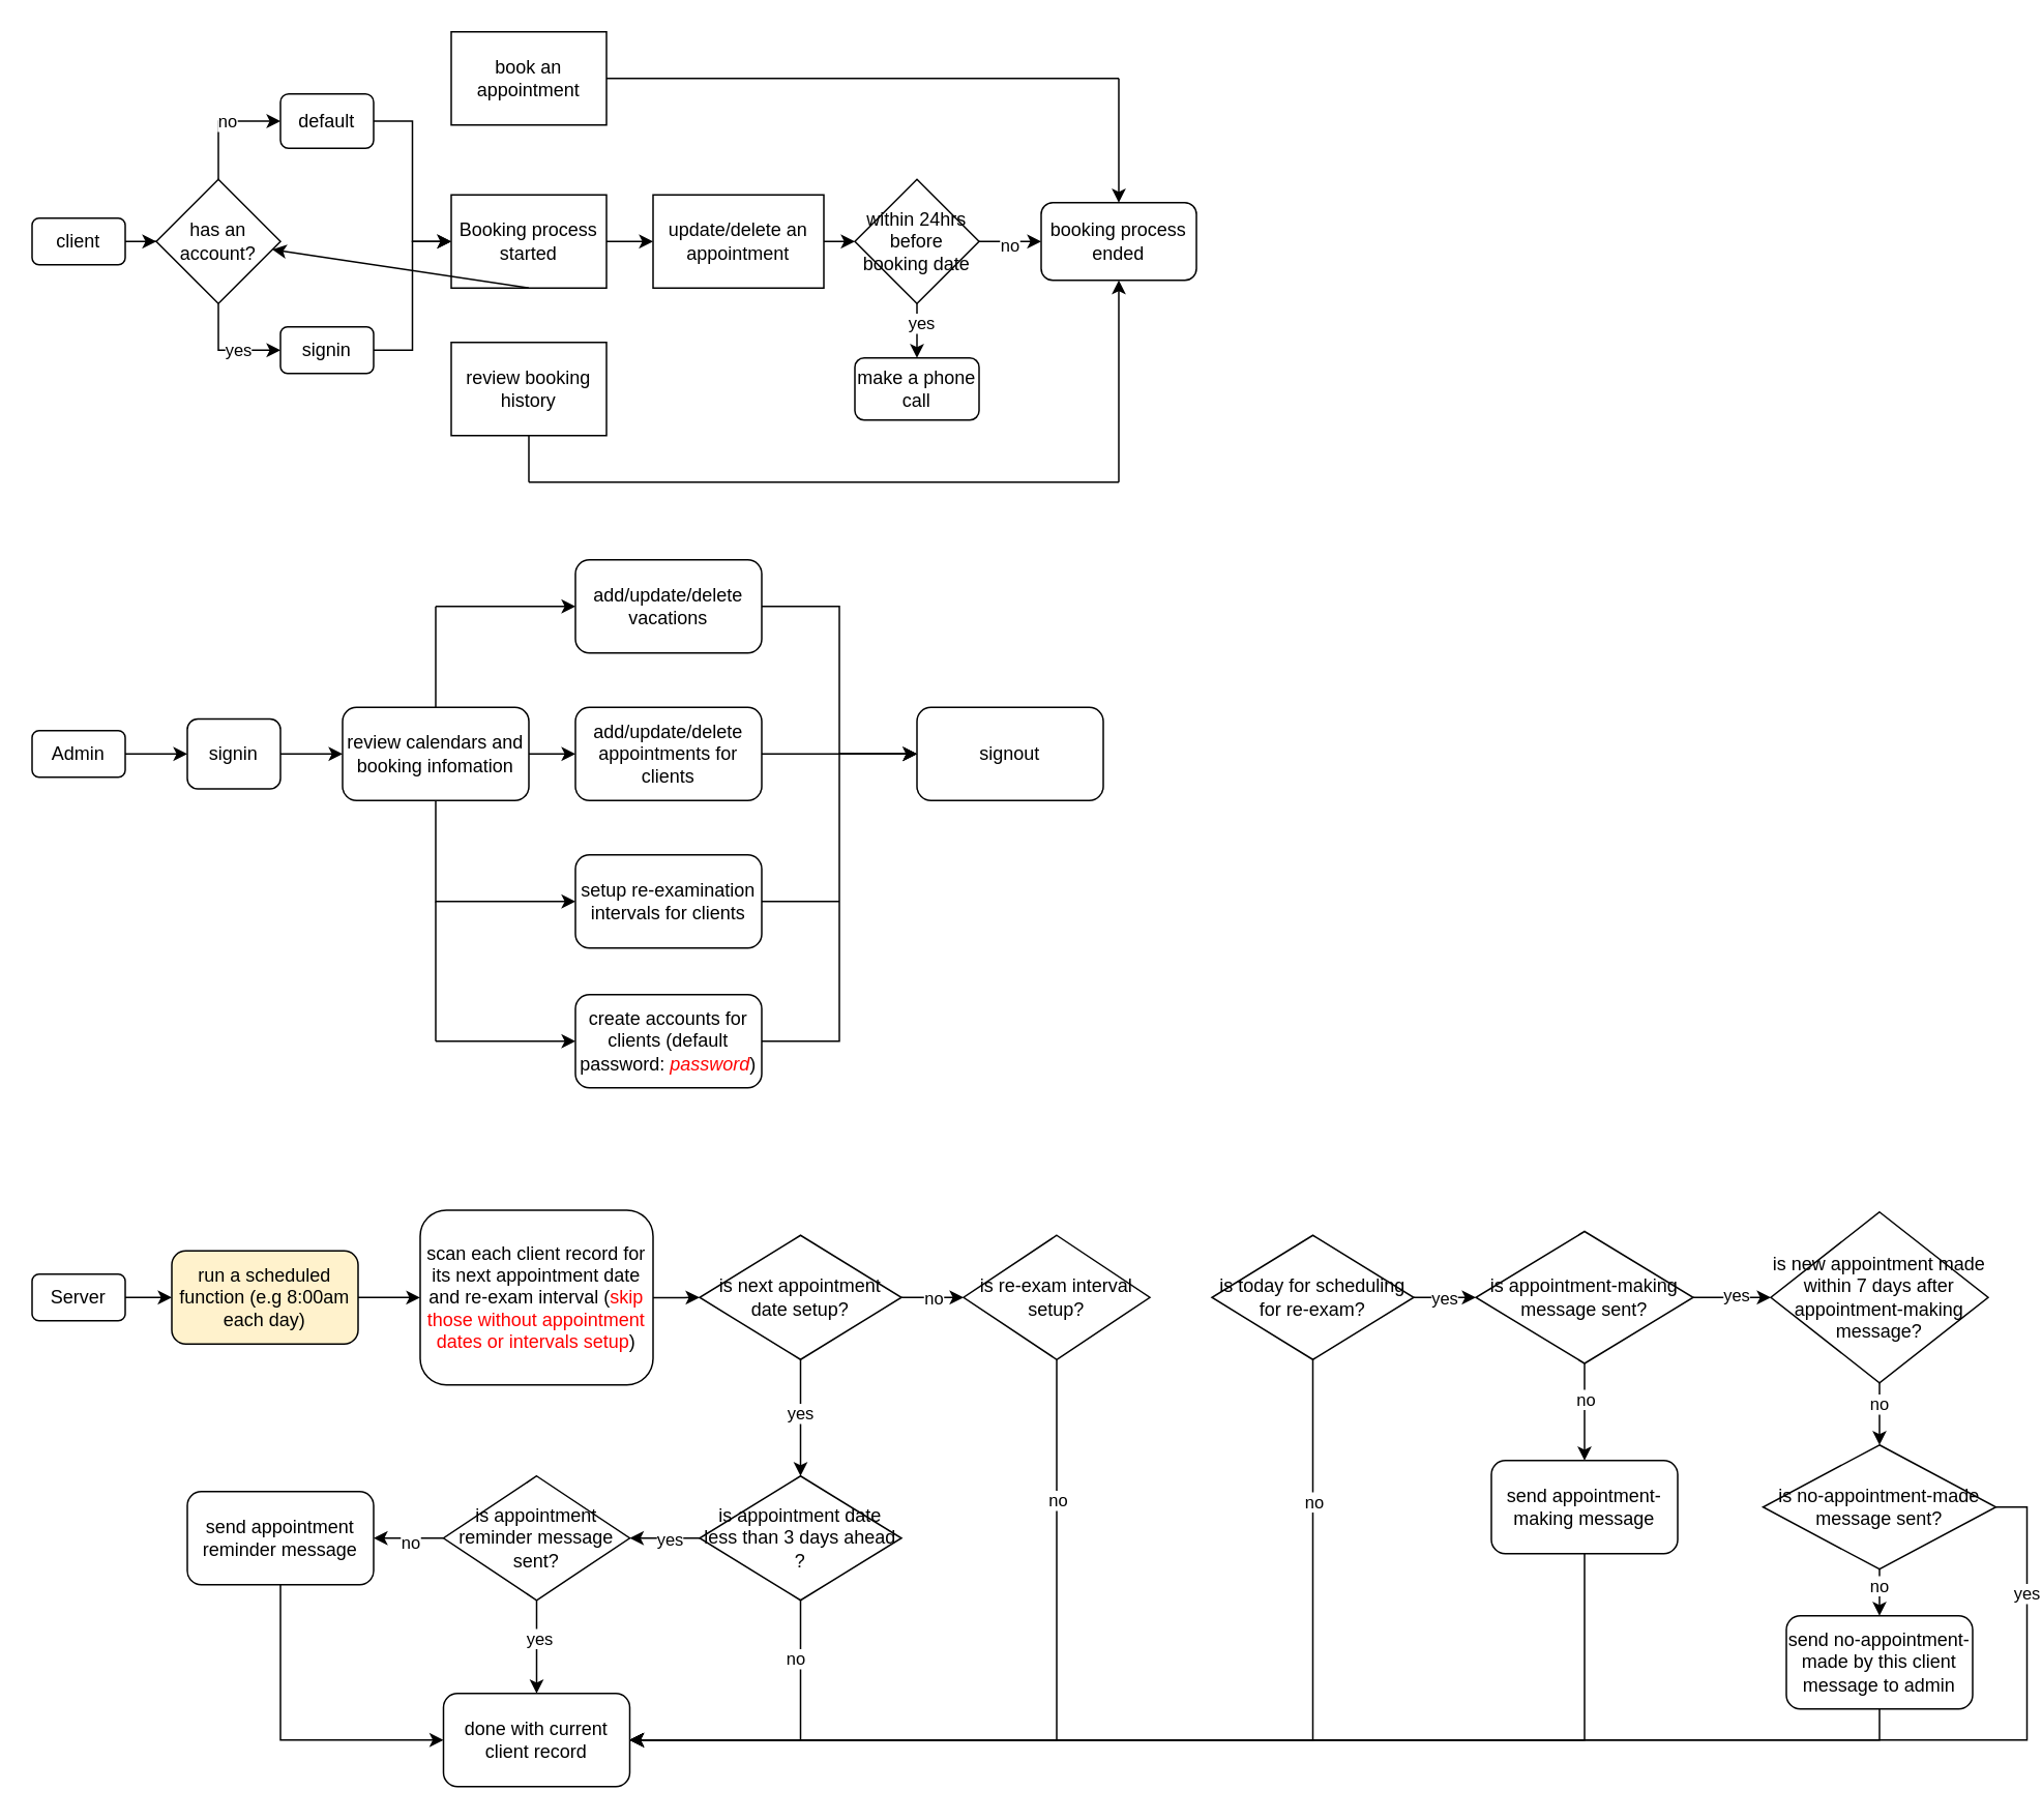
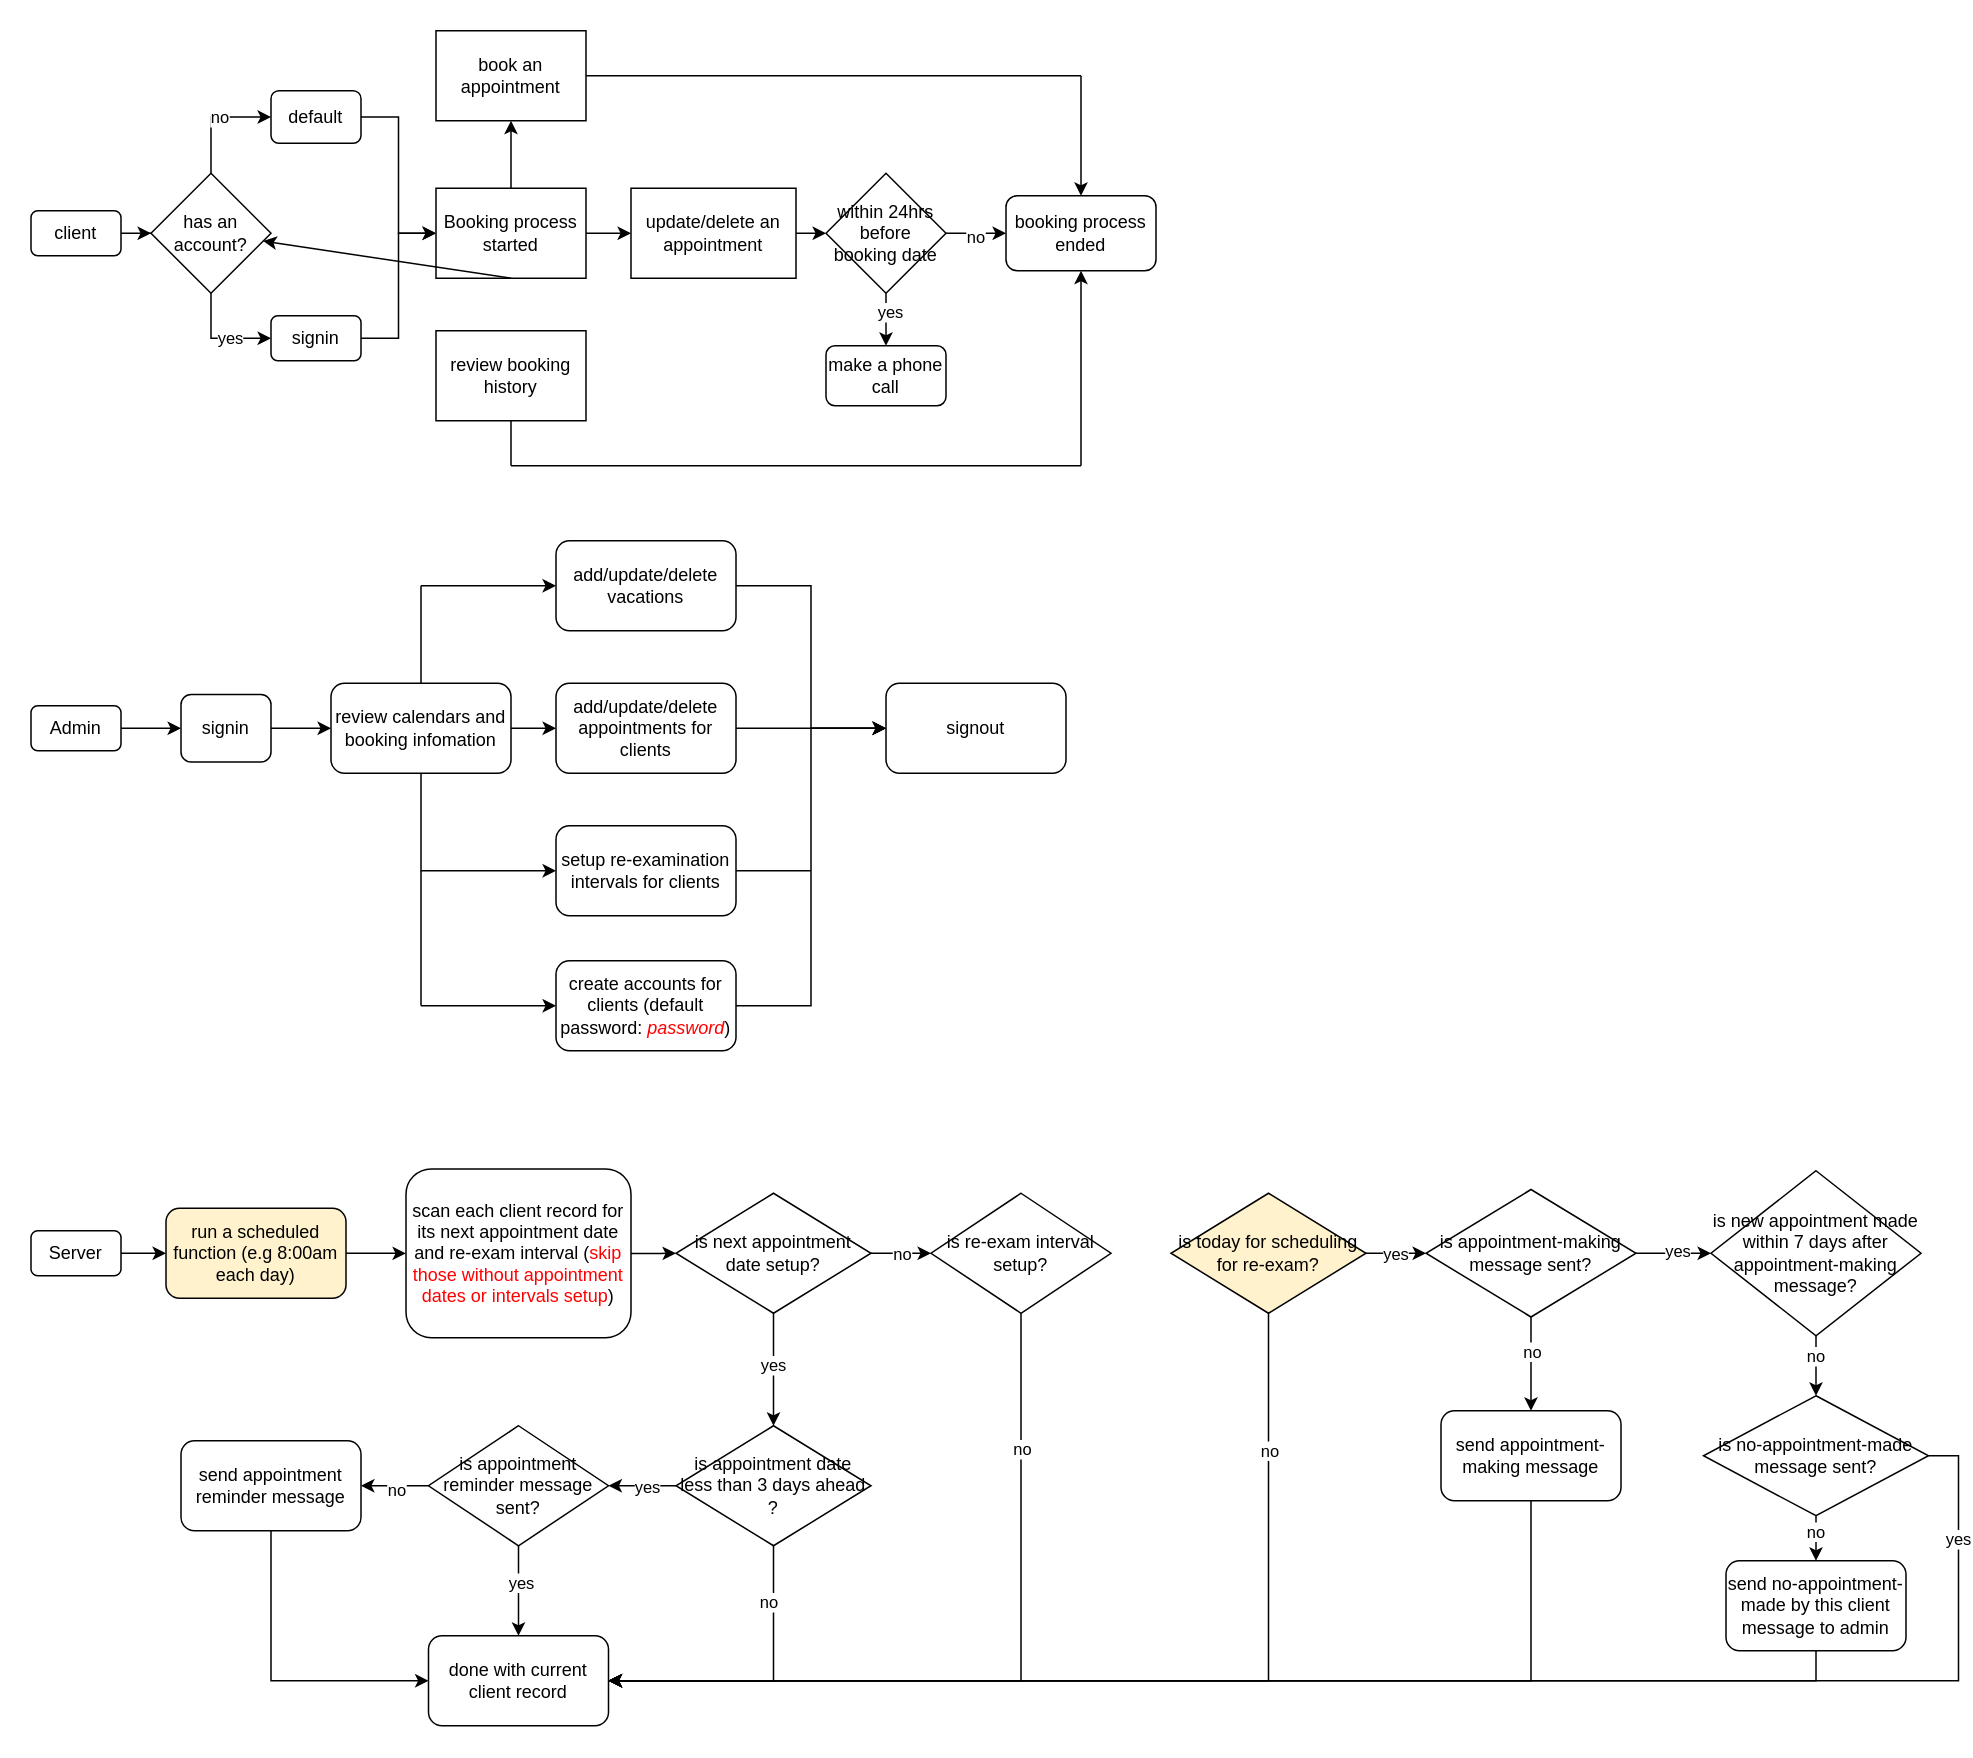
+ <mxCell id="13" style="edgeStyle=orthogonalEdgeStyle;rounded=0;orthogonalLoop=1;jettySize=auto;html=1;entryX=0.5;entryY=1;entryDx=0;entryDy=0;" edge="1" parent="1" source="14" target="17"><mxGeometry relative="1" as="geometry" /></mxCell>
- <mxCell id="84" value="is today for scheduling for re-exam?" style="rhombus;whiteSpace=wrap;html=1;" vertex="1" parent="1"><mxGeometry x="780" y="795" width="130" height="80" as="geometry" /></mxCell>
+ <mxCell id="84" value="is today for scheduling for re-exam?" style="rhombus;whiteSpace=wrap;html=1;fillColor=#fff2cc;" vertex="1" parent="1"><mxGeometry x="780" y="795" width="130" height="80" as="geometry" /></mxCell>
